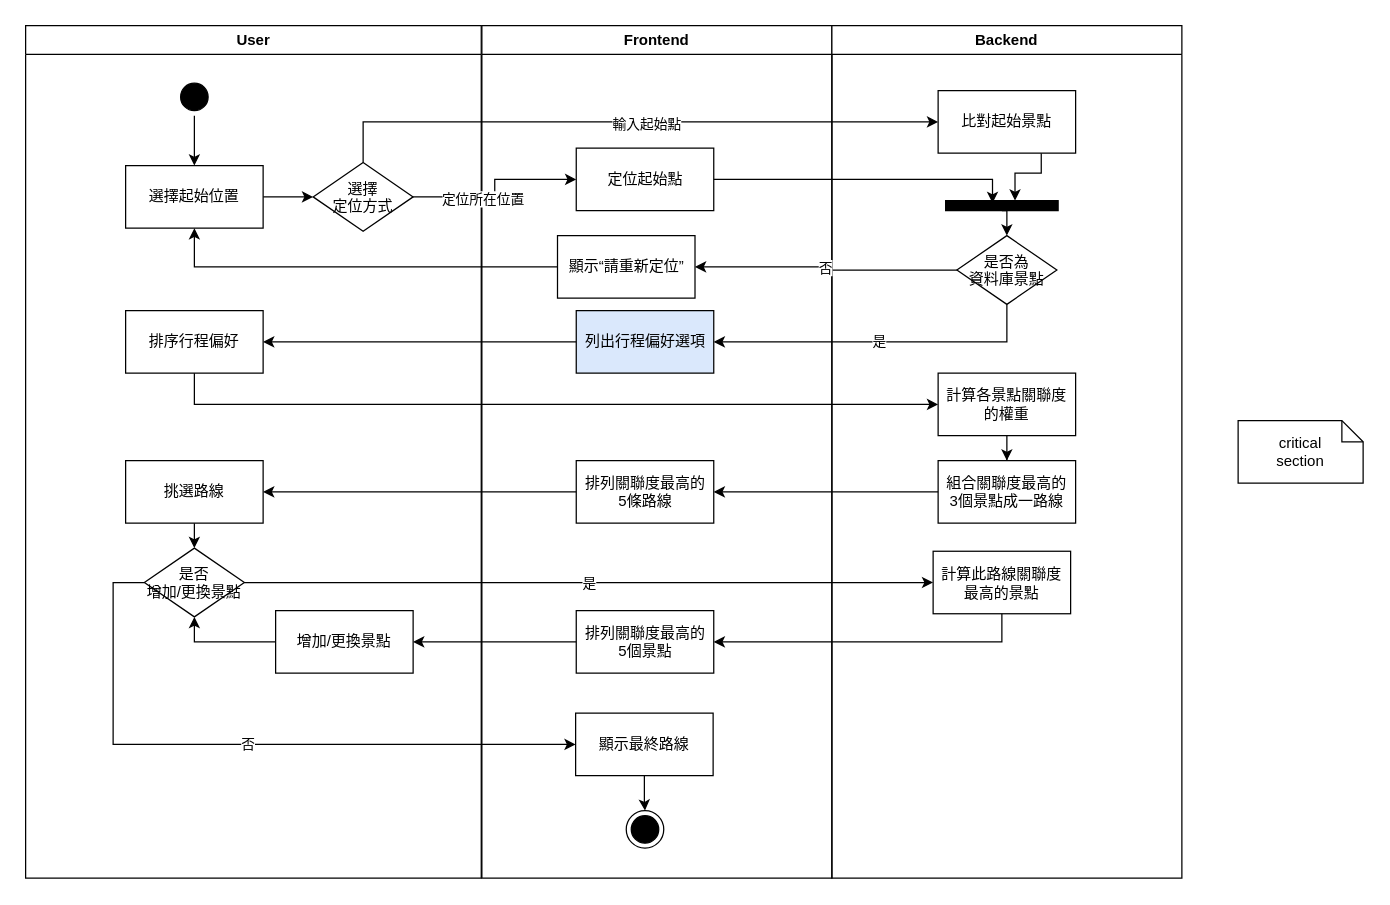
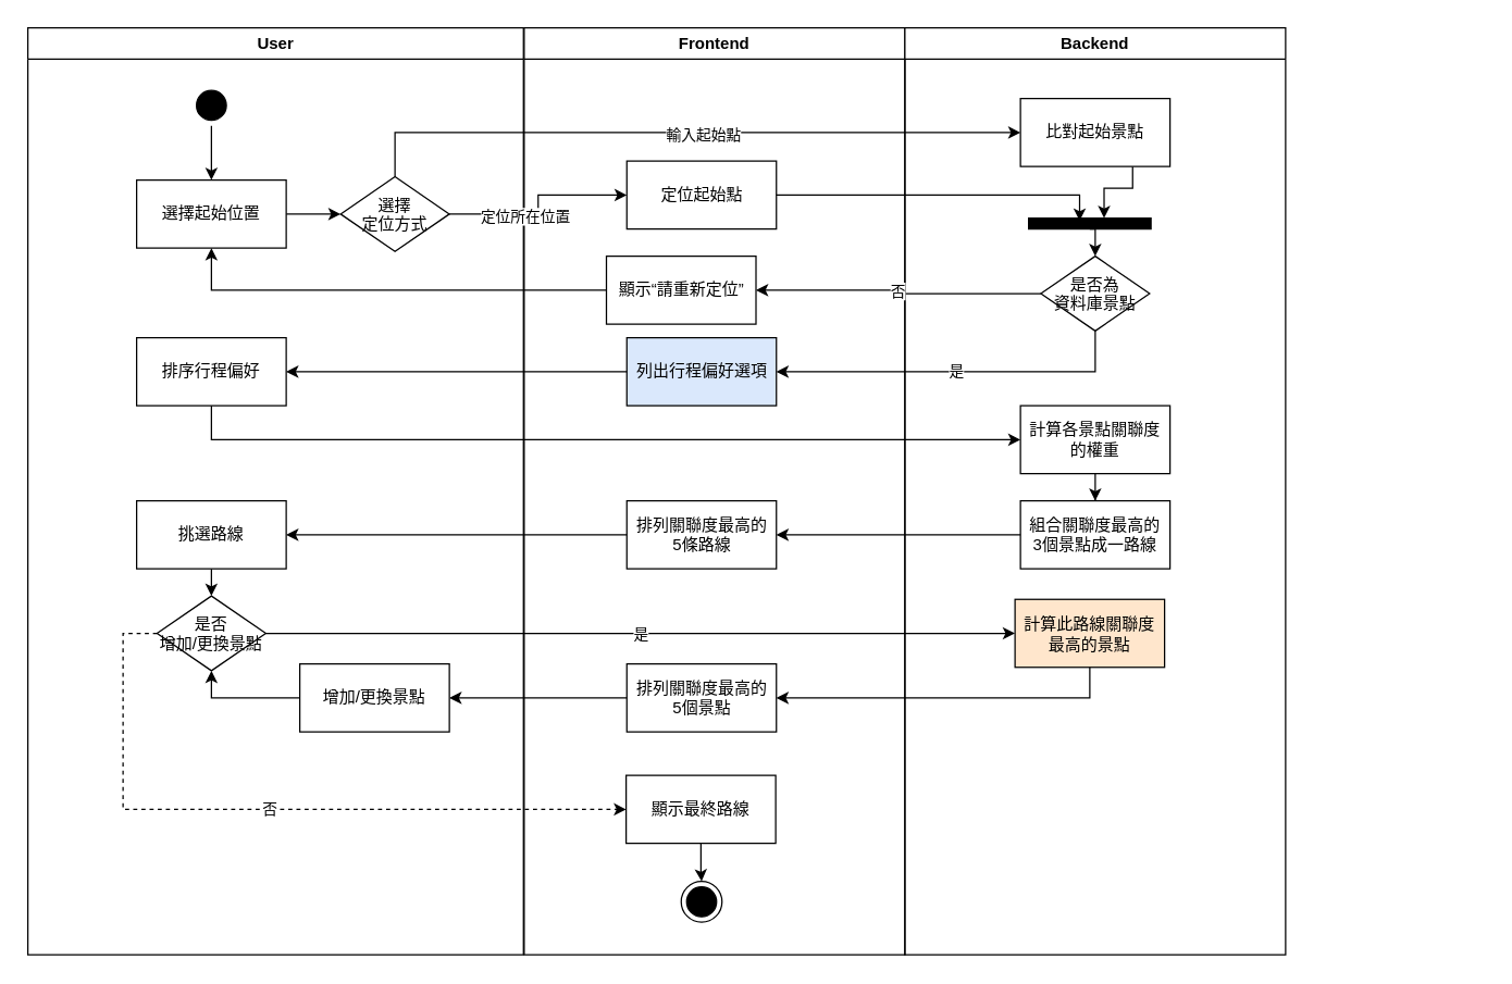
- <mxCell id="44" value="critical&#10;section" style="shape=note;whiteSpace=wrap;size=17" parent="1" vertex="1"><mxGeometry x="990" y="336" width="100" height="50" as="geometry" /></mxCell>
- <mxCell id="32" value="計算此路線關聯度&lt;br&gt;最高的景點" style="rounded=0;whiteSpace=wrap;html=1;strokeColor=#000000;fillColor=#FFFFFF;" parent="23" vertex="1"><mxGeometry x="81" y="420.5" width="110" height="50" as="geometry" /></mxCell>
+ <mxCell id="32" value="計算此路線關聯度&lt;br&gt;最高的景點" style="rounded=0;whiteSpace=wrap;html=1;strokeColor=#000000;fillColor=#ffe6cc;" parent="23" vertex="1"><mxGeometry x="81" y="420.5" width="110" height="50" as="geometry" /></mxCell>
- <mxCell id="49" value="否" style="edgeStyle=orthogonalEdgeStyle;rounded=0;orthogonalLoop=1;jettySize=auto;html=1;entryX=0;entryY=0.5;entryDx=0;entryDy=0;strokeColor=#000000;fillColor=#000000;" parent="1" source="11" target="22" edge="1"><mxGeometry relative="1" as="geometry"><Array as="points"><mxPoint x="90" y="466" /><mxPoint x="90" y="595" /></Array></mxGeometry></mxCell>
+ <mxCell id="49" value="否" style="edgeStyle=orthogonalEdgeStyle;rounded=0;orthogonalLoop=1;jettySize=auto;html=1;entryX=0;entryY=0.5;entryDx=0;entryDy=0;strokeColor=#000000;fillColor=#000000;dashed=1;" parent="1" source="11" target="22" edge="1"><mxGeometry relative="1" as="geometry"><Array as="points"><mxPoint x="90" y="466" /><mxPoint x="90" y="595" /></Array></mxGeometry></mxCell>
